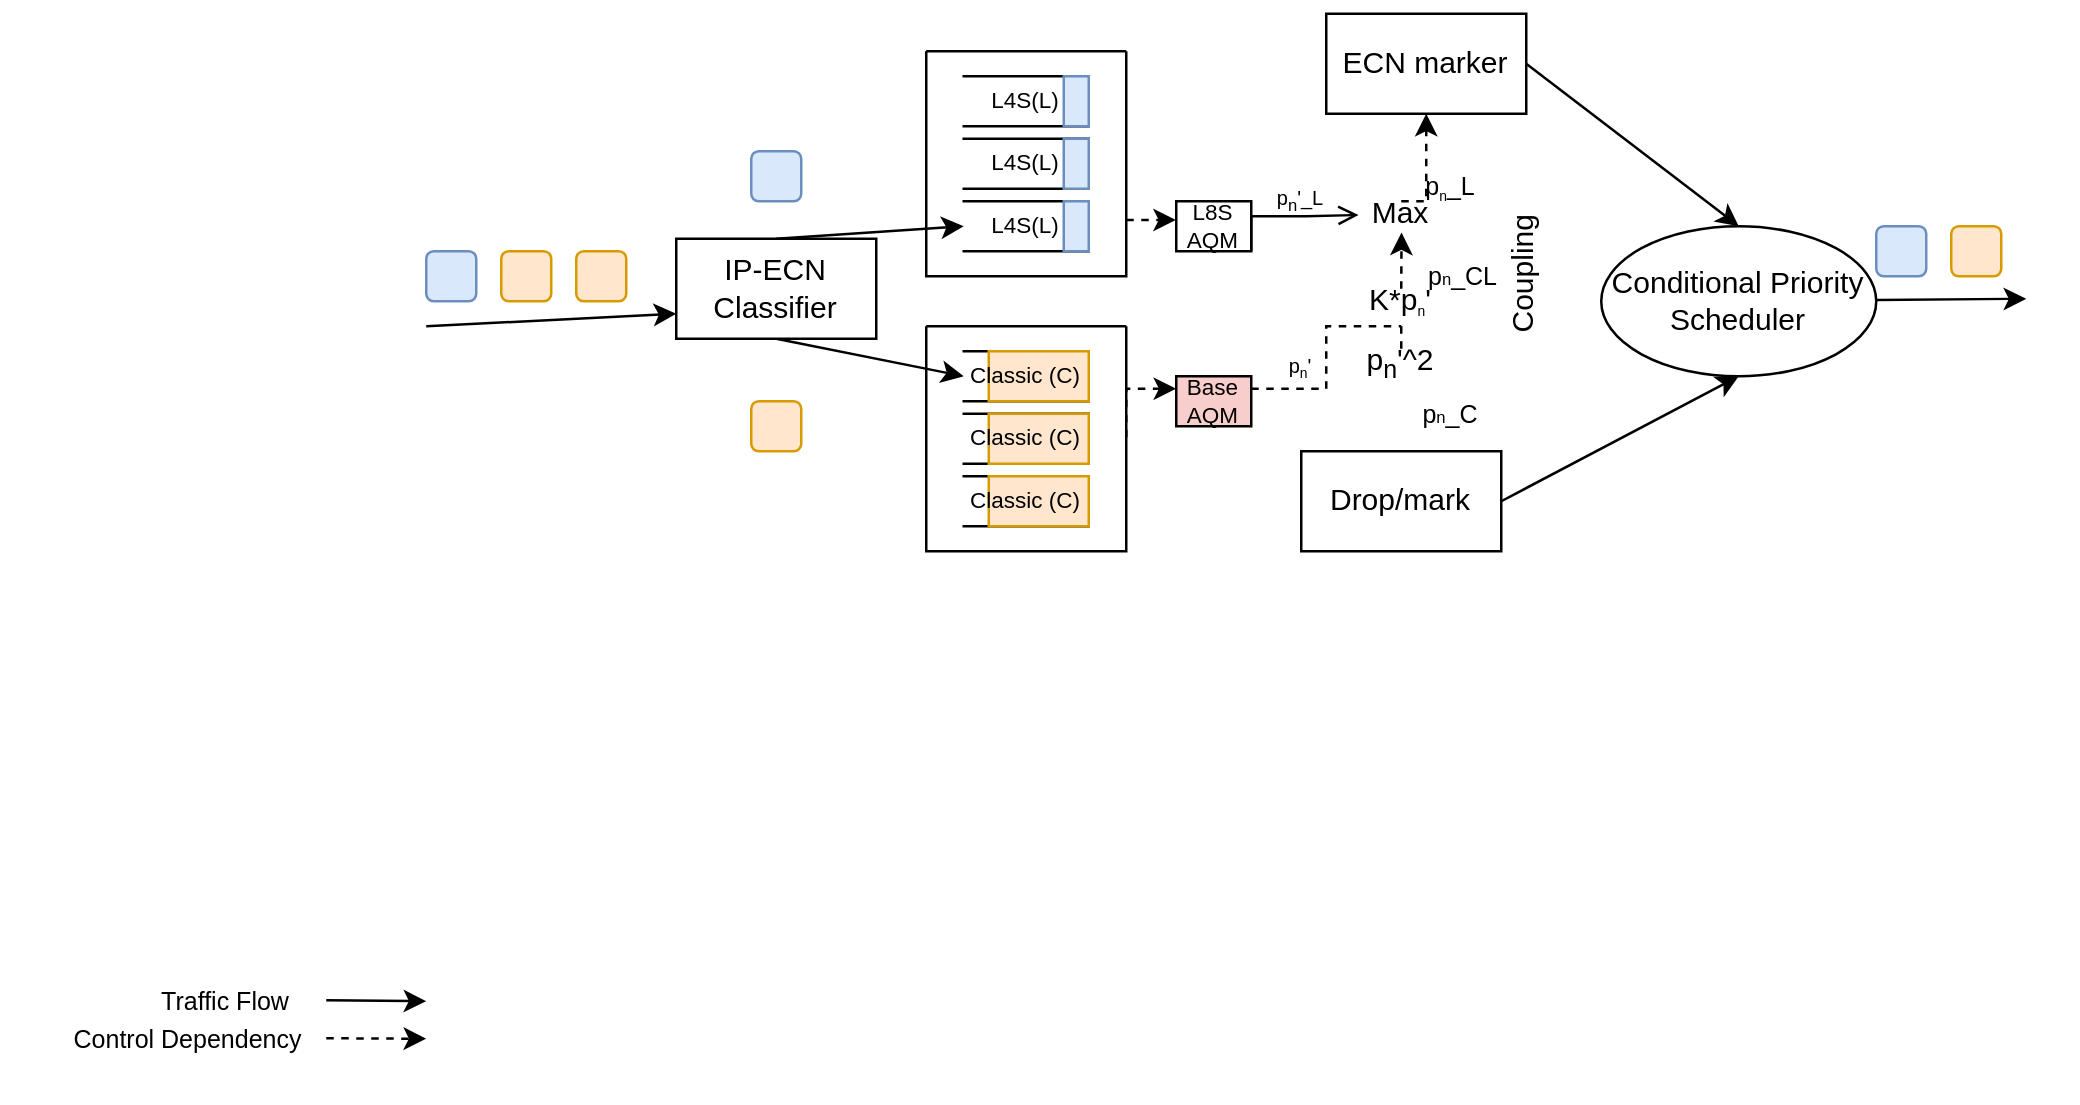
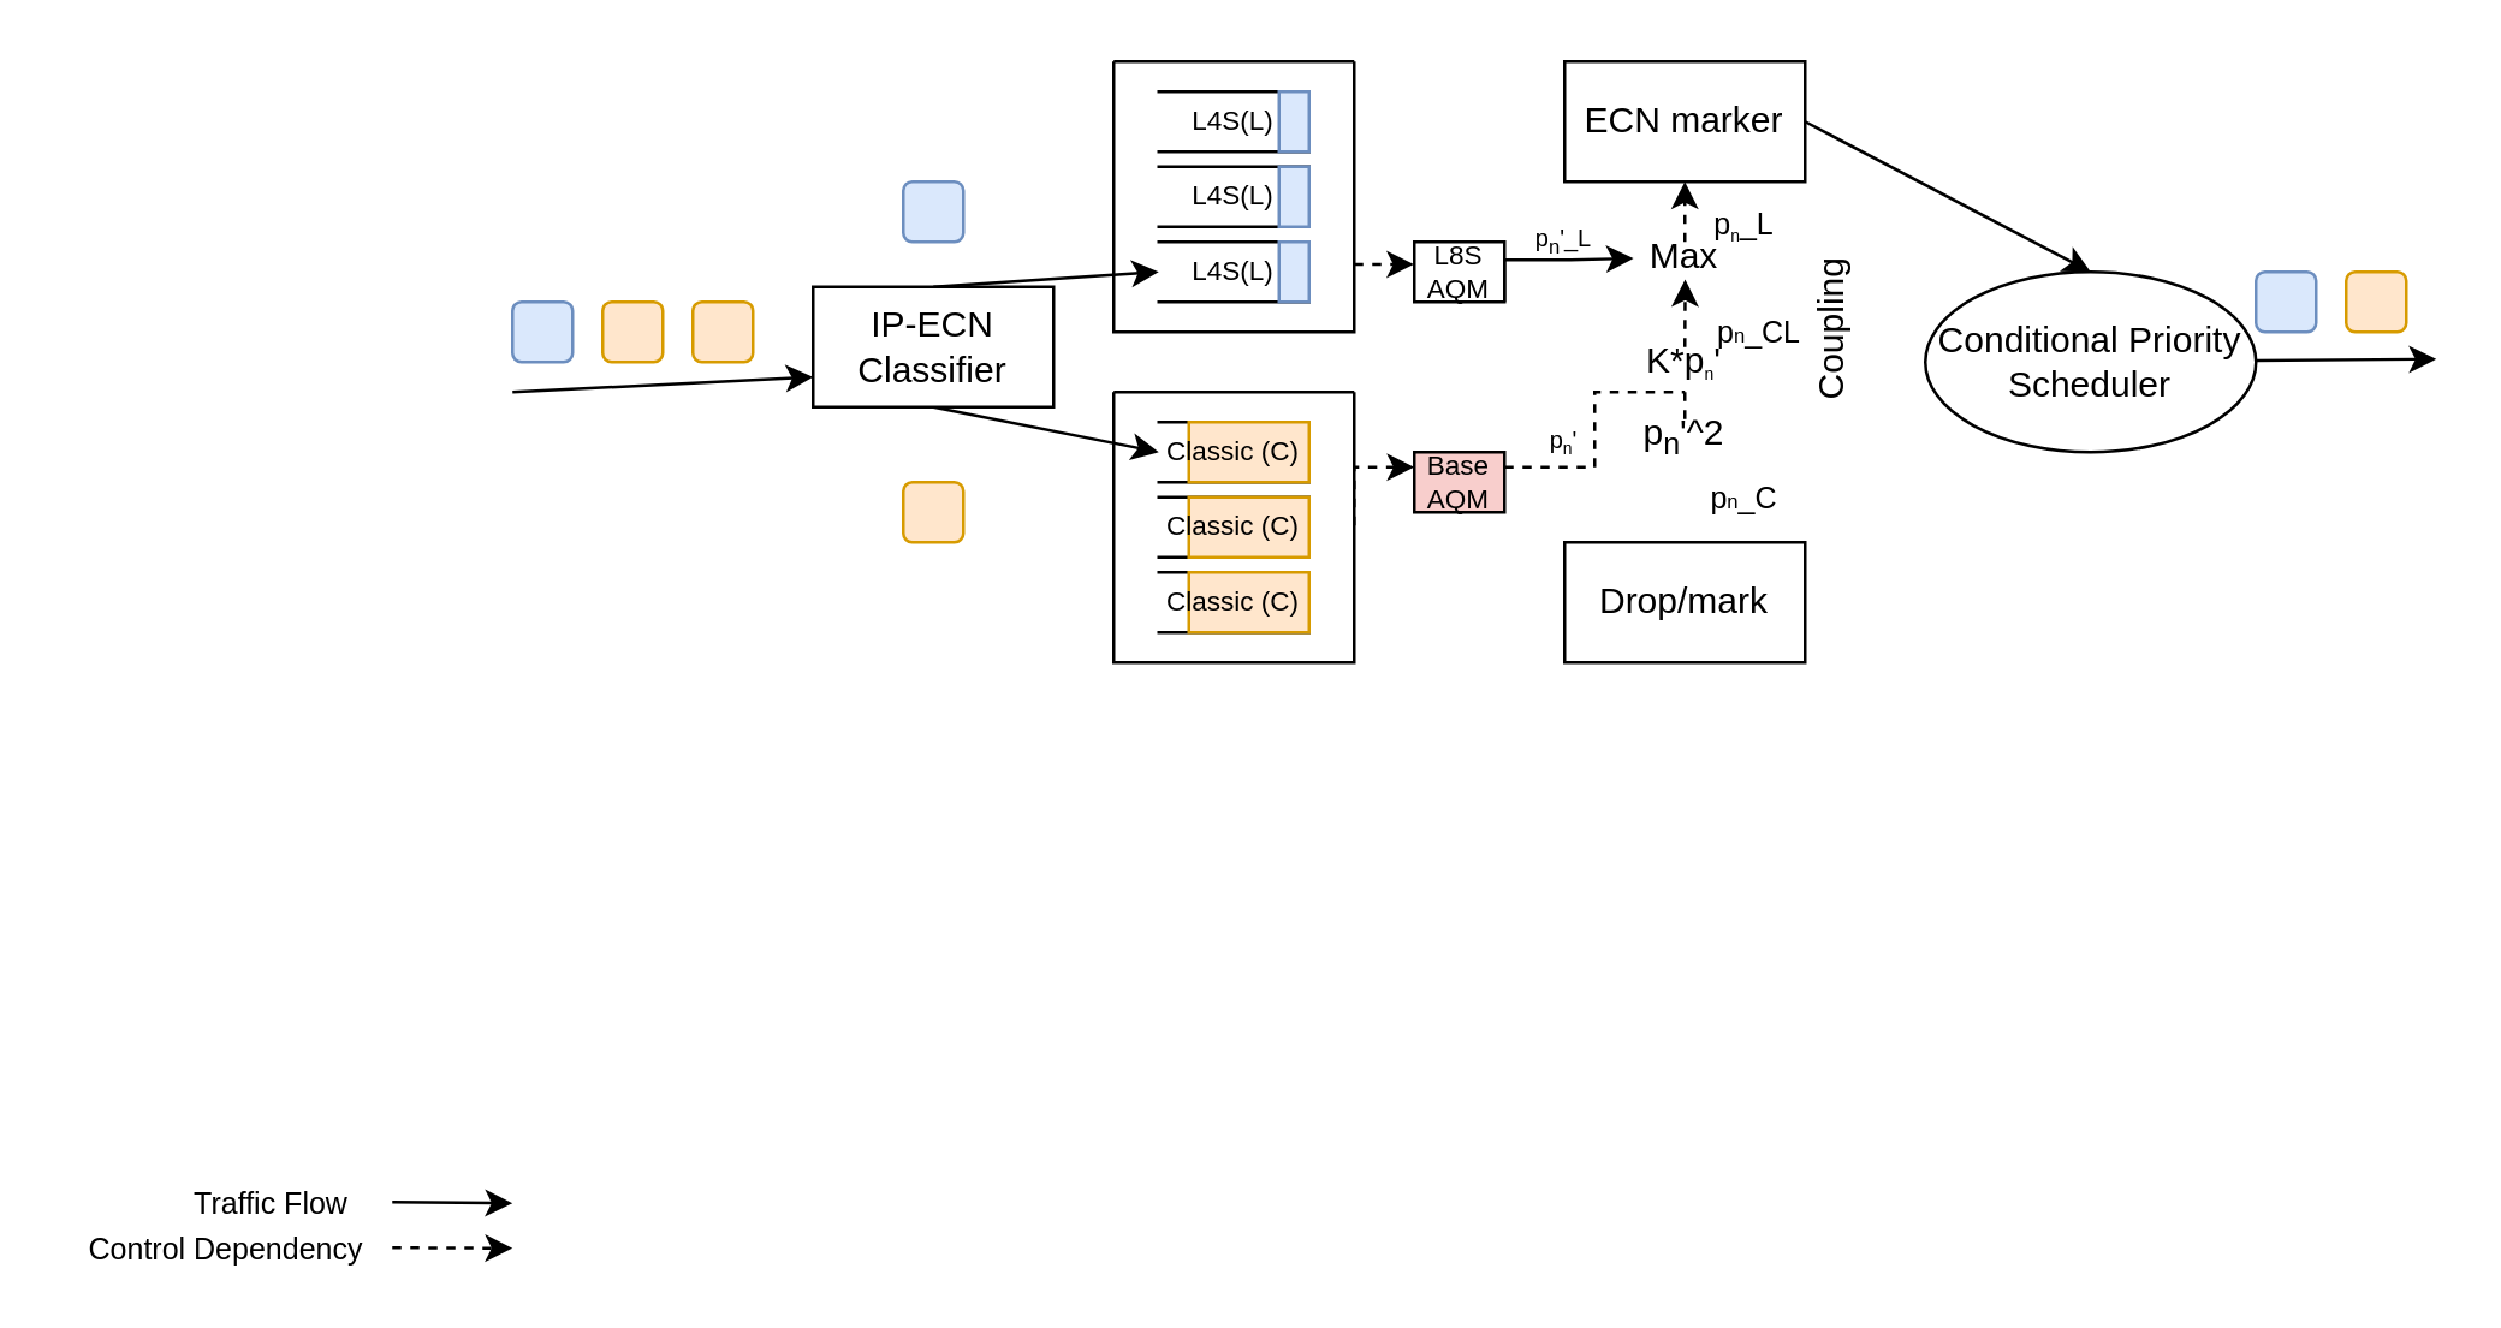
- <mxCell id="15" value="ECN marker" style="rounded=0;whiteSpace=wrap;html=1;shadow=0;" vertex="1" parent="1"><mxGeometry x="530" y="5" width="80" height="40" as="geometry" /></mxCell>
+ <mxCell id="15" value="ECN marker" style="rounded=0;whiteSpace=wrap;html=1;shadow=0;" vertex="1" parent="1"><mxGeometry x="520" y="20" width="80" height="40" as="geometry" /></mxCell>
- <mxCell id="59" style="edgeStyle=orthogonalEdgeStyle;rounded=0;orthogonalLoop=1;jettySize=auto;html=1;exitX=1;exitY=1;exitDx=0;exitDy=0;entryX=-0.069;entryY=0.55;entryDx=0;entryDy=0;entryPerimeter=0;endArrow=open;" edge="1" parent="1" source="13" target="19"><mxGeometry relative="1" as="geometry"><Array as="points"><mxPoint x="500" y="86" /><mxPoint x="522" y="86" /></Array></mxGeometry></mxCell>
+ <mxCell id="59" style="edgeStyle=orthogonalEdgeStyle;rounded=0;orthogonalLoop=1;jettySize=auto;html=1;exitX=1;exitY=1;exitDx=0;exitDy=0;entryX=-0.069;entryY=0.55;entryDx=0;entryDy=0;entryPerimeter=0;" edge="1" parent="1" source="13" target="19"><mxGeometry relative="1" as="geometry"><Array as="points"><mxPoint x="500" y="86" /><mxPoint x="522" y="86" /></Array></mxGeometry></mxCell>
- <mxCell id="16" style="rounded=0;orthogonalLoop=1;jettySize=auto;html=1;exitX=1;exitY=0.5;exitDx=0;exitDy=0;entryX=0.5;entryY=1;entryDx=0;entryDy=0;elbow=vertical;" edge="1" parent="1" source="17" target="31"><mxGeometry relative="1" as="geometry" /></mxCell>
